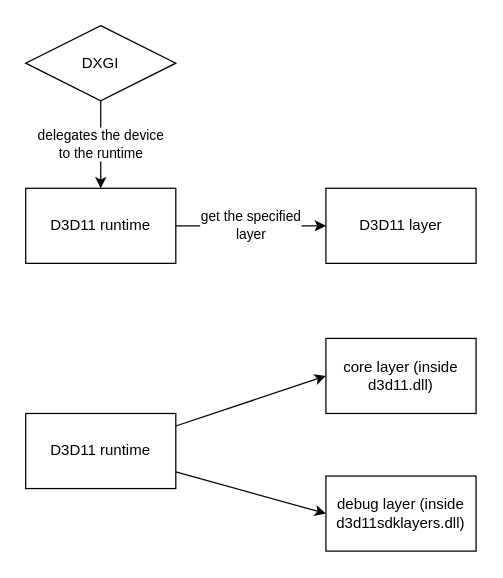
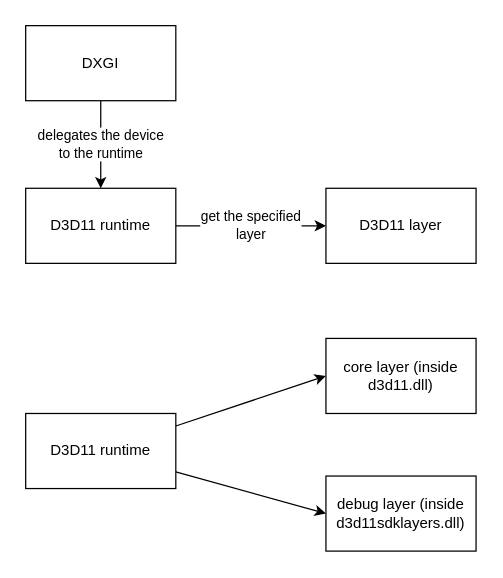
- <mxCell id="6" value="DXGI" style="rhombus;whiteSpace=wrap;html=1;" vertex="1" parent="1"><mxGeometry x="20" y="20" width="120" height="60" as="geometry" /></mxCell>
+ <mxCell id="6" value="DXGI" style="rounded=0;whiteSpace=wrap;html=1;" vertex="1" parent="1"><mxGeometry x="20" y="20" width="120" height="60" as="geometry" /></mxCell>
